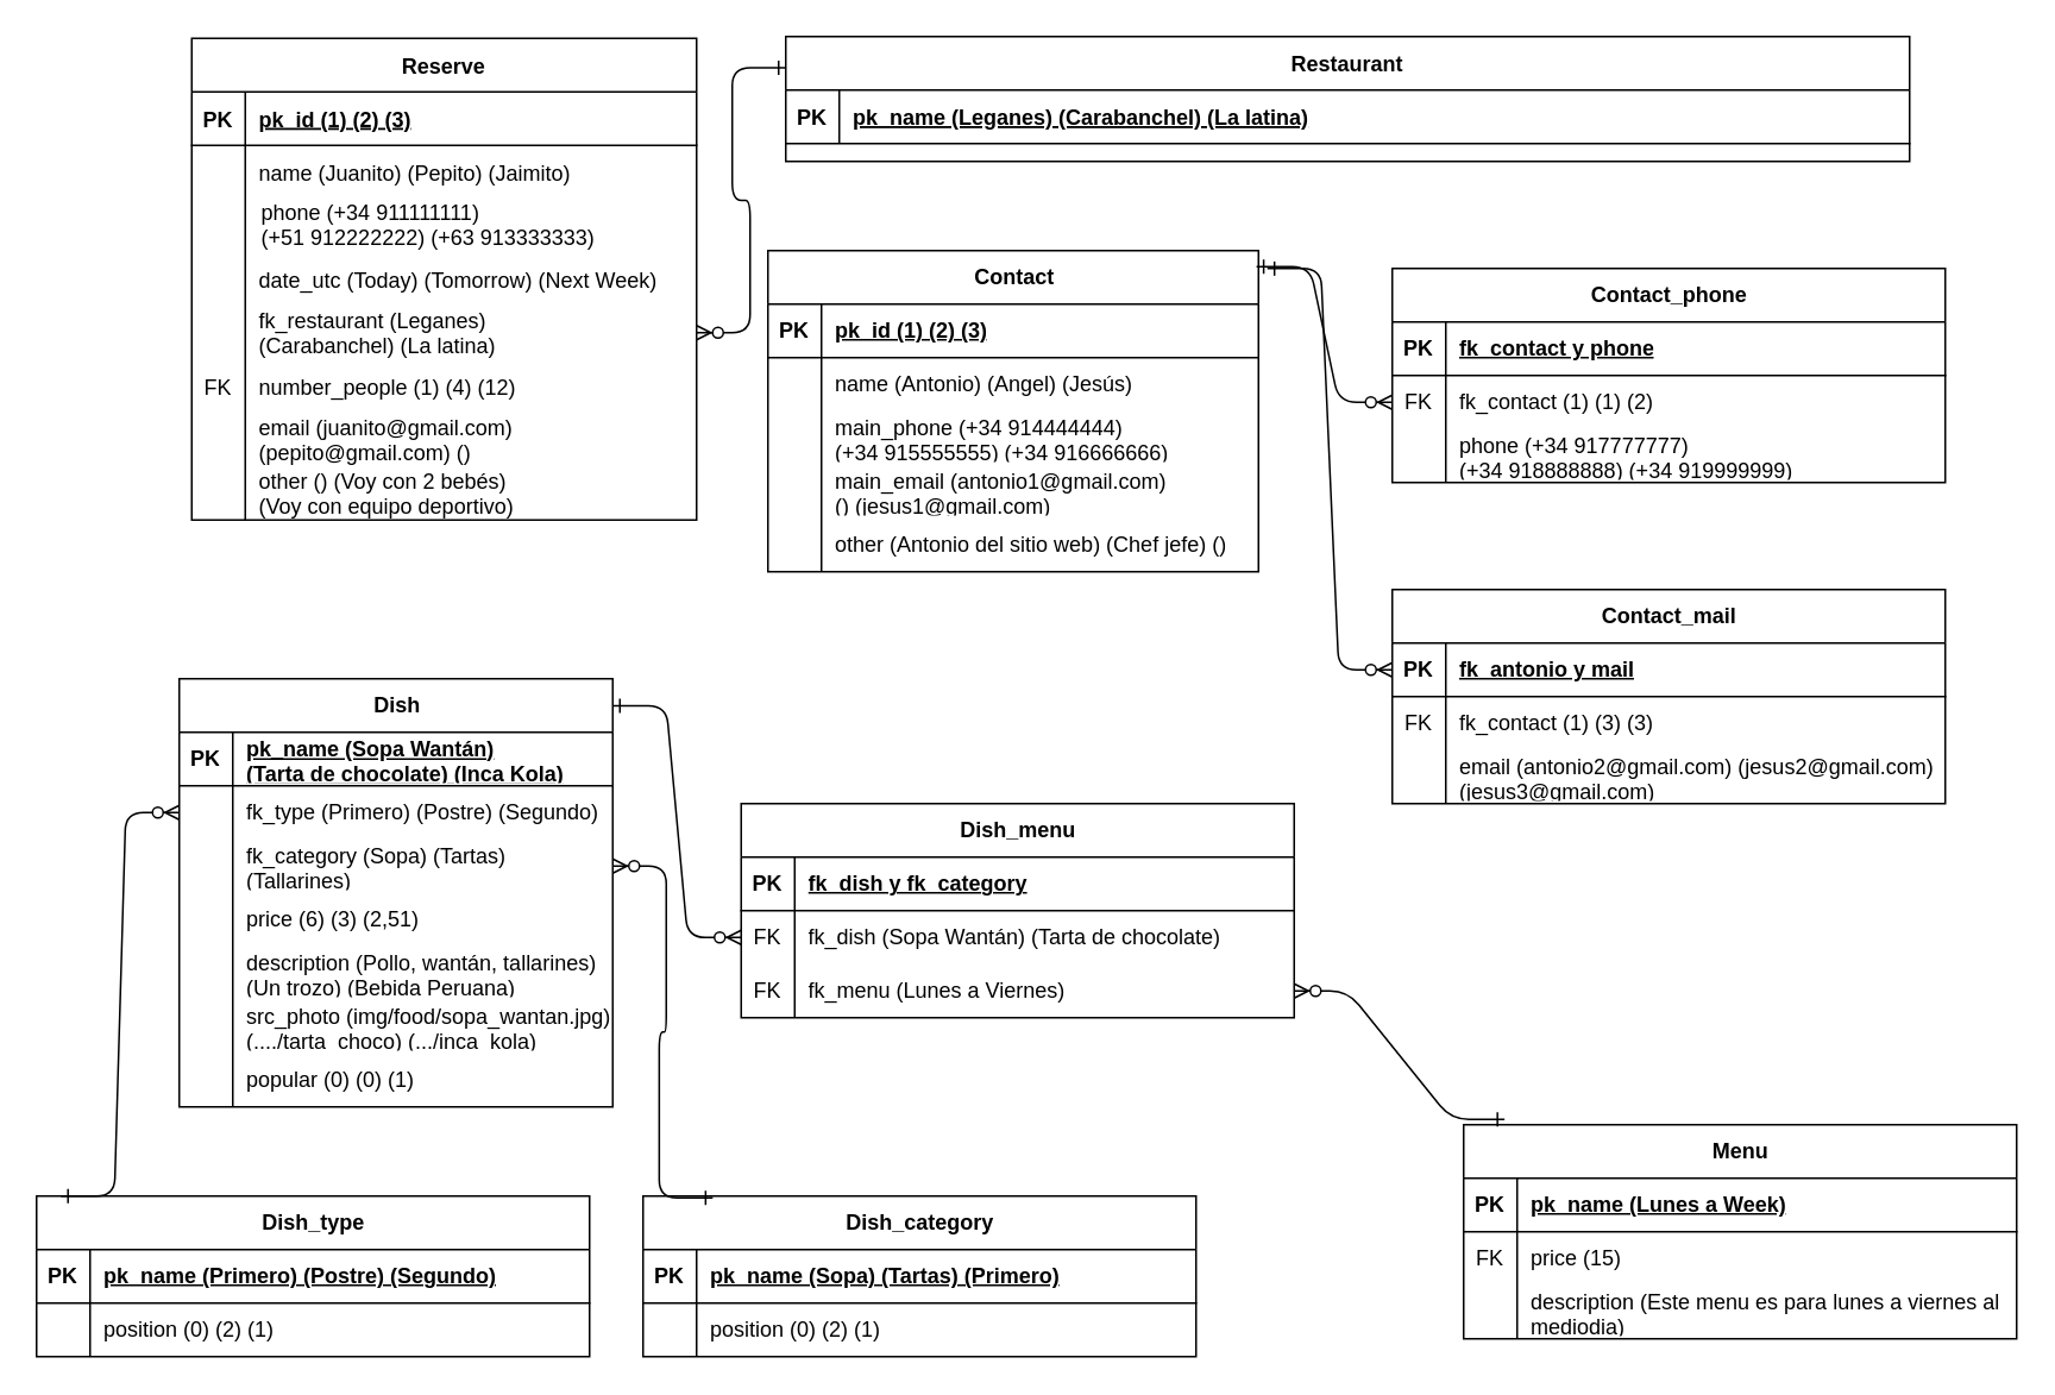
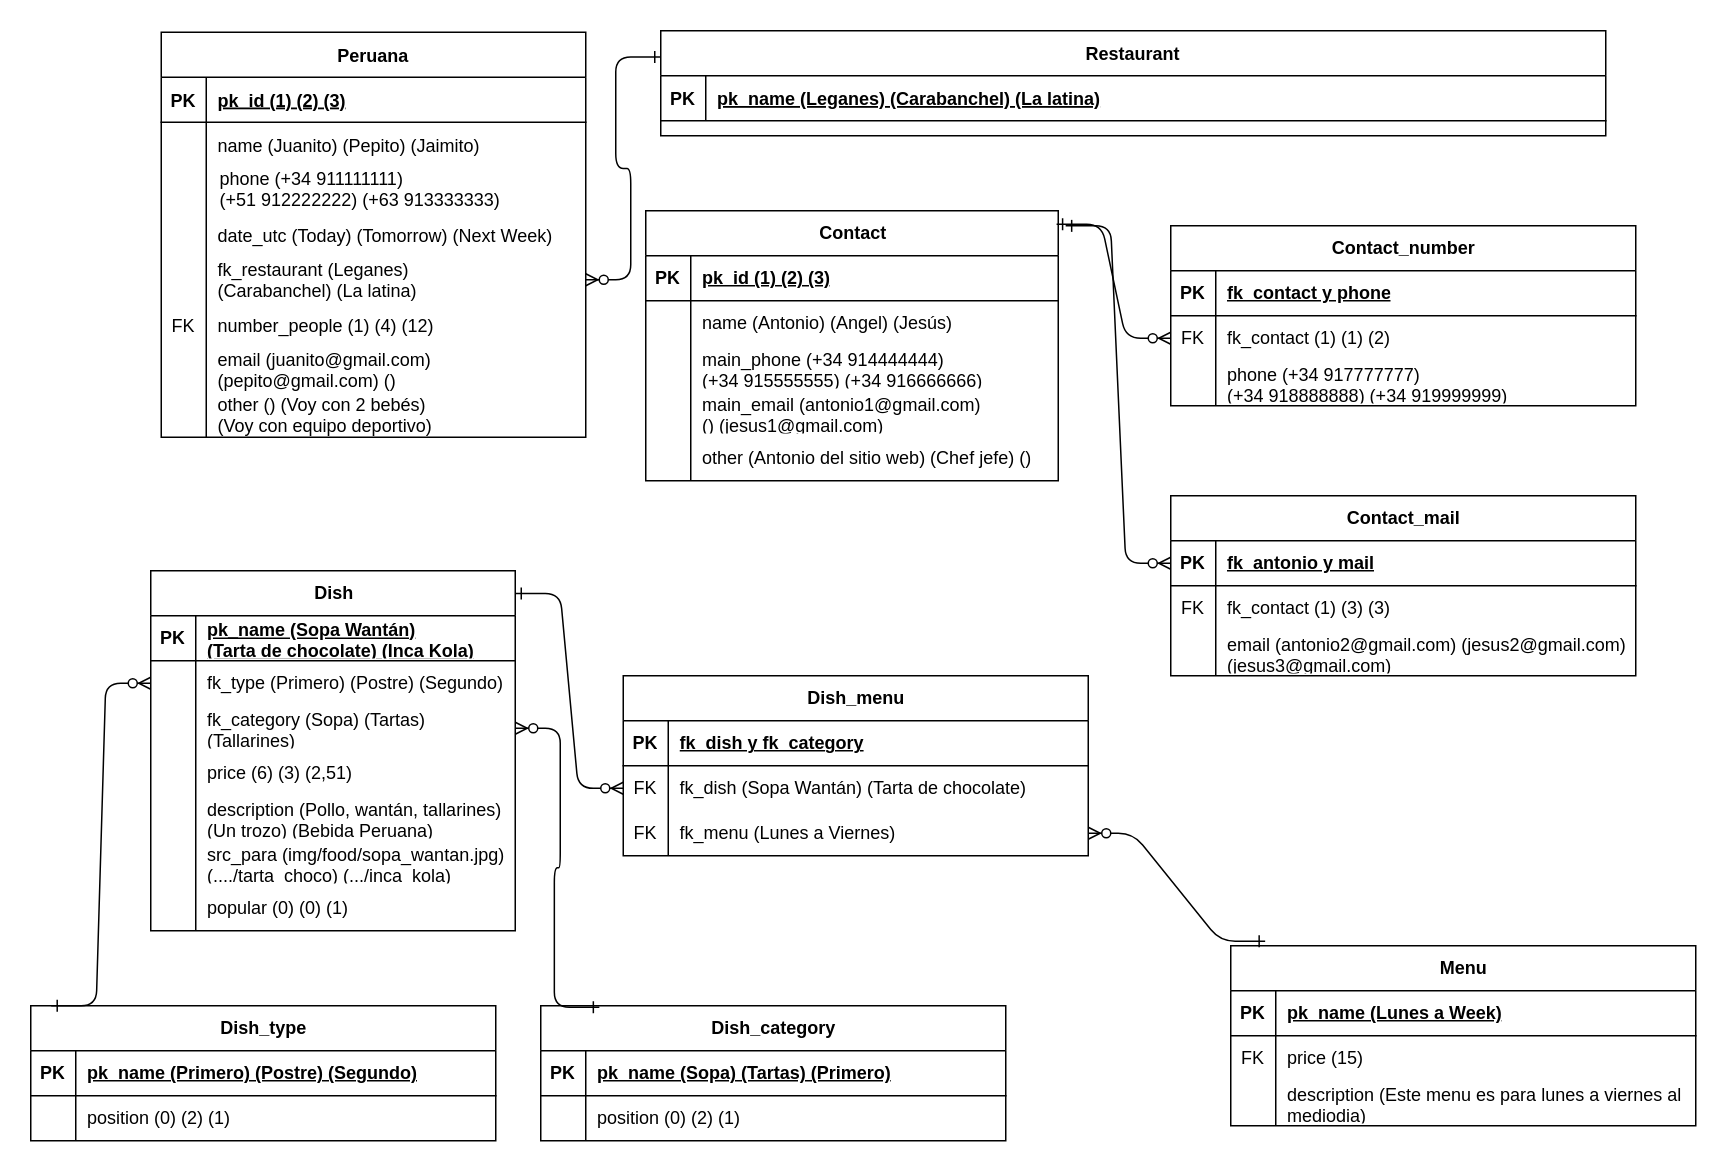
- <mxCell id="6" value="Reserve" style="shape=table;startSize=30;container=1;collapsible=1;childLayout=tableLayout;fixedRows=1;rowLines=0;fontStyle=1;align=center;resizeLast=1;" parent="1" vertex="1"><mxGeometry x="107" y="21" width="283" height="270" as="geometry"><mxRectangle x="120" y="120" width="100" height="30" as="alternateBounds" /></mxGeometry></mxCell>
+ <mxCell id="6" value="Peruana" style="shape=table;startSize=30;container=1;collapsible=1;childLayout=tableLayout;fixedRows=1;rowLines=0;fontStyle=1;align=center;resizeLast=1;" parent="1" vertex="1"><mxGeometry x="107" y="21" width="283" height="270" as="geometry"><mxRectangle x="120" y="120" width="100" height="30" as="alternateBounds" /></mxGeometry></mxCell>
- <mxCell id="86" value="Contact_phone" style="shape=table;startSize=30;container=1;collapsible=1;childLayout=tableLayout;fixedRows=1;rowLines=0;fontStyle=1;align=center;resizeLast=1;html=1;" vertex="1" parent="1"><mxGeometry x="780" y="150" width="310" height="120" as="geometry" /></mxCell>
+ <mxCell id="86" value="Contact_number" style="shape=table;startSize=30;container=1;collapsible=1;childLayout=tableLayout;fixedRows=1;rowLines=0;fontStyle=1;align=center;resizeLast=1;html=1;" vertex="1" parent="1"><mxGeometry x="780" y="150" width="310" height="120" as="geometry" /></mxCell>
- <mxCell id="53" value="src_photo (img/food/sopa_wantan.jpg)&lt;br style=&quot;border-color: var(--border-color);&quot;&gt;(..../tarta_choco) (.../inca_kola)" style="shape=partialRectangle;connectable=0;fillColor=none;top=0;left=0;bottom=0;right=0;align=left;spacingLeft=6;overflow=hidden;whiteSpace=wrap;html=1;" vertex="1" parent="51"><mxGeometry x="30" width="213" height="30" as="geometry"><mxRectangle width="213" height="30" as="alternateBounds" /></mxGeometry></mxCell>
+ <mxCell id="53" value="src_para (img/food/sopa_wantan.jpg)&lt;br style=&quot;border-color: var(--border-color);&quot;&gt;(..../tarta_choco) (.../inca_kola)" style="shape=partialRectangle;connectable=0;fillColor=none;top=0;left=0;bottom=0;right=0;align=left;spacingLeft=6;overflow=hidden;whiteSpace=wrap;html=1;" vertex="1" parent="51"><mxGeometry x="30" width="213" height="30" as="geometry"><mxRectangle width="213" height="30" as="alternateBounds" /></mxGeometry></mxCell>
